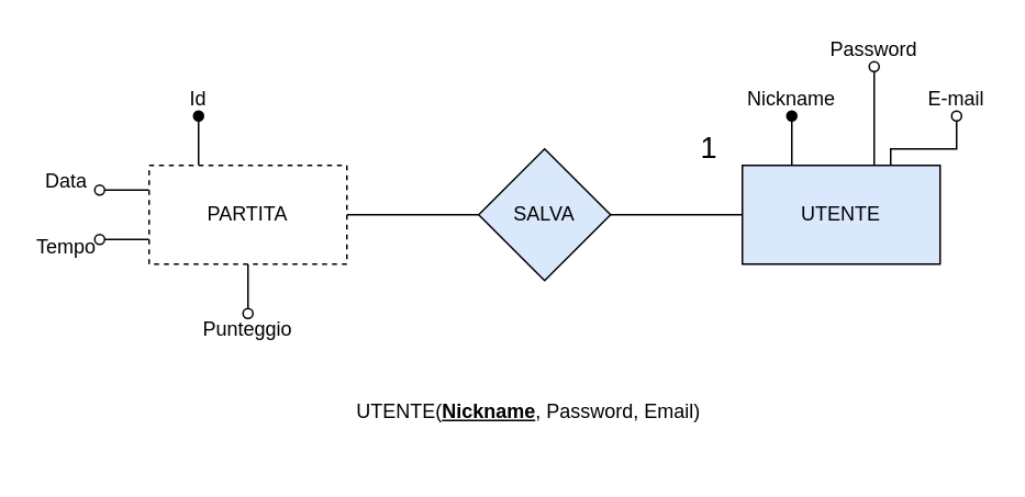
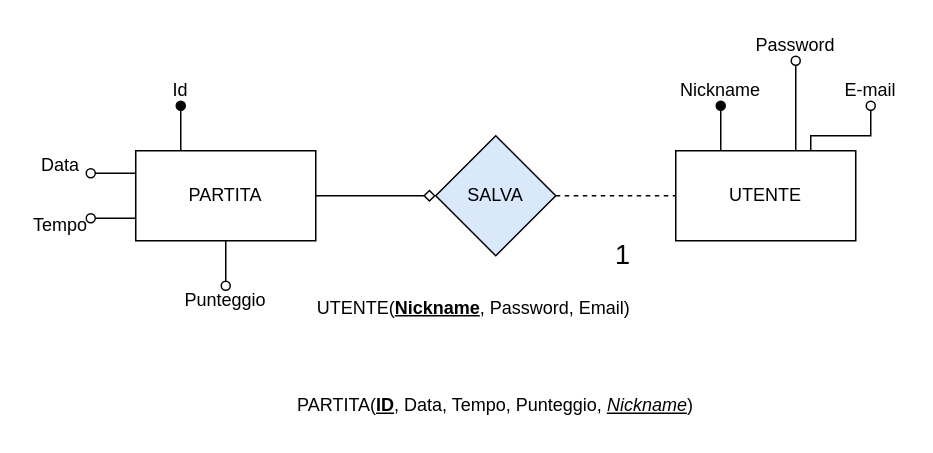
- <mxCell id="23" value="&lt;font style=&quot;font-size: 18px&quot;&gt;1&lt;/font&gt;" style="text;html=1;strokeColor=none;fillColor=none;align=center;verticalAlign=middle;whiteSpace=wrap;rounded=0;" parent="1" vertex="1"><mxGeometry x="410" y="80" width="40" height="20" as="geometry" /></mxCell>
+ <mxCell id="23" value="&lt;font style=&quot;font-size: 18px&quot;&gt;1&lt;/font&gt;" style="text;html=1;strokeColor=none;fillColor=none;align=center;verticalAlign=middle;whiteSpace=wrap;rounded=0;" parent="1" vertex="1"><mxGeometry x="395" y="160" width="40" height="20" as="geometry" /></mxCell>
- <mxCell id="9" value="PARTITA" style="rounded=0;whiteSpace=wrap;html=1;dashed=1;" parent="1" vertex="1"><mxGeometry x="90" y="100" width="120" height="60" as="geometry" /></mxCell>
+ <mxCell id="9" value="PARTITA" style="rounded=0;whiteSpace=wrap;html=1;" parent="1" vertex="1"><mxGeometry x="90" y="100" width="120" height="60" as="geometry" /></mxCell>
- <mxCell id="8" style="edgeStyle=orthogonalEdgeStyle;rounded=0;orthogonalLoop=1;jettySize=auto;html=1;exitX=1;exitY=0.5;exitDx=0;exitDy=0;entryX=0;entryY=0.5;entryDx=0;entryDy=0;startArrow=none;startFill=0;endArrow=none;endFill=0;" parent="1" source="9" target="15" edge="1"><mxGeometry relative="1" as="geometry" /></mxCell>
+ <mxCell id="8" style="edgeStyle=orthogonalEdgeStyle;rounded=0;orthogonalLoop=1;jettySize=auto;html=1;exitX=1;exitY=0.5;exitDx=0;exitDy=0;entryX=0;entryY=0.5;entryDx=0;entryDy=0;startArrow=none;startFill=0;endArrow=diamond;endFill=0;" parent="1" source="9" target="15" edge="1"><mxGeometry relative="1" as="geometry" /></mxCell>
- <mxCell id="14" style="edgeStyle=orthogonalEdgeStyle;rounded=0;orthogonalLoop=1;jettySize=auto;html=1;exitX=1;exitY=0.5;exitDx=0;exitDy=0;entryX=0;entryY=0.5;entryDx=0;entryDy=0;startArrow=none;startFill=0;endArrow=none;endFill=0;" parent="1" source="15" target="19" edge="1"><mxGeometry relative="1" as="geometry" /></mxCell>
+ <mxCell id="14" style="edgeStyle=orthogonalEdgeStyle;rounded=0;orthogonalLoop=1;jettySize=auto;html=1;exitX=1;exitY=0.5;exitDx=0;exitDy=0;entryX=0;entryY=0.5;entryDx=0;entryDy=0;startArrow=none;startFill=0;endArrow=none;endFill=0;dashed=1;" parent="1" source="15" target="19" edge="1"><mxGeometry relative="1" as="geometry" /></mxCell>
- <mxCell id="19" value="UTENTE" style="rounded=0;whiteSpace=wrap;html=1;fillColor=#dae8fc;" parent="1" vertex="1"><mxGeometry x="450" y="100" width="120" height="60" as="geometry" /></mxCell>
+ <mxCell id="19" value="UTENTE" style="rounded=0;whiteSpace=wrap;html=1;" parent="1" vertex="1"><mxGeometry x="450" y="100" width="120" height="60" as="geometry" /></mxCell>
- <mxCell id="2" value="UTENTE(&lt;b&gt;&lt;u&gt;Nickname&lt;/u&gt;&lt;/b&gt;, Password, Email)" style="text;html=1;align=center;verticalAlign=middle;resizable=0;points=[];autosize=1;" parent="1" vertex="1"><mxGeometry x="210" y="240" width="220" height="20" as="geometry" /></mxCell>
+ <mxCell id="2" value="UTENTE(&lt;b&gt;&lt;u&gt;Nickname&lt;/u&gt;&lt;/b&gt;, Password, Email)" style="text;html=1;align=center;verticalAlign=middle;resizable=0;points=[];autosize=1;" parent="1" vertex="1"><mxGeometry x="205" y="195" width="220" height="20" as="geometry" /></mxCell>
+ <mxCell id="3" value="PARTITA(&lt;b&gt;&lt;u&gt;ID&lt;/u&gt;&lt;/b&gt;, Data, Tempo, Punteggio,&lt;i&gt;&amp;nbsp;&lt;u&gt;Nickname&lt;/u&gt;&lt;/i&gt;)" style="text;html=1;strokeColor=none;fillColor=none;align=center;verticalAlign=middle;whiteSpace=wrap;rounded=0;" parent="1" vertex="1"><mxGeometry x="160" y="260" width="340" height="20" as="geometry" /></mxCell>
